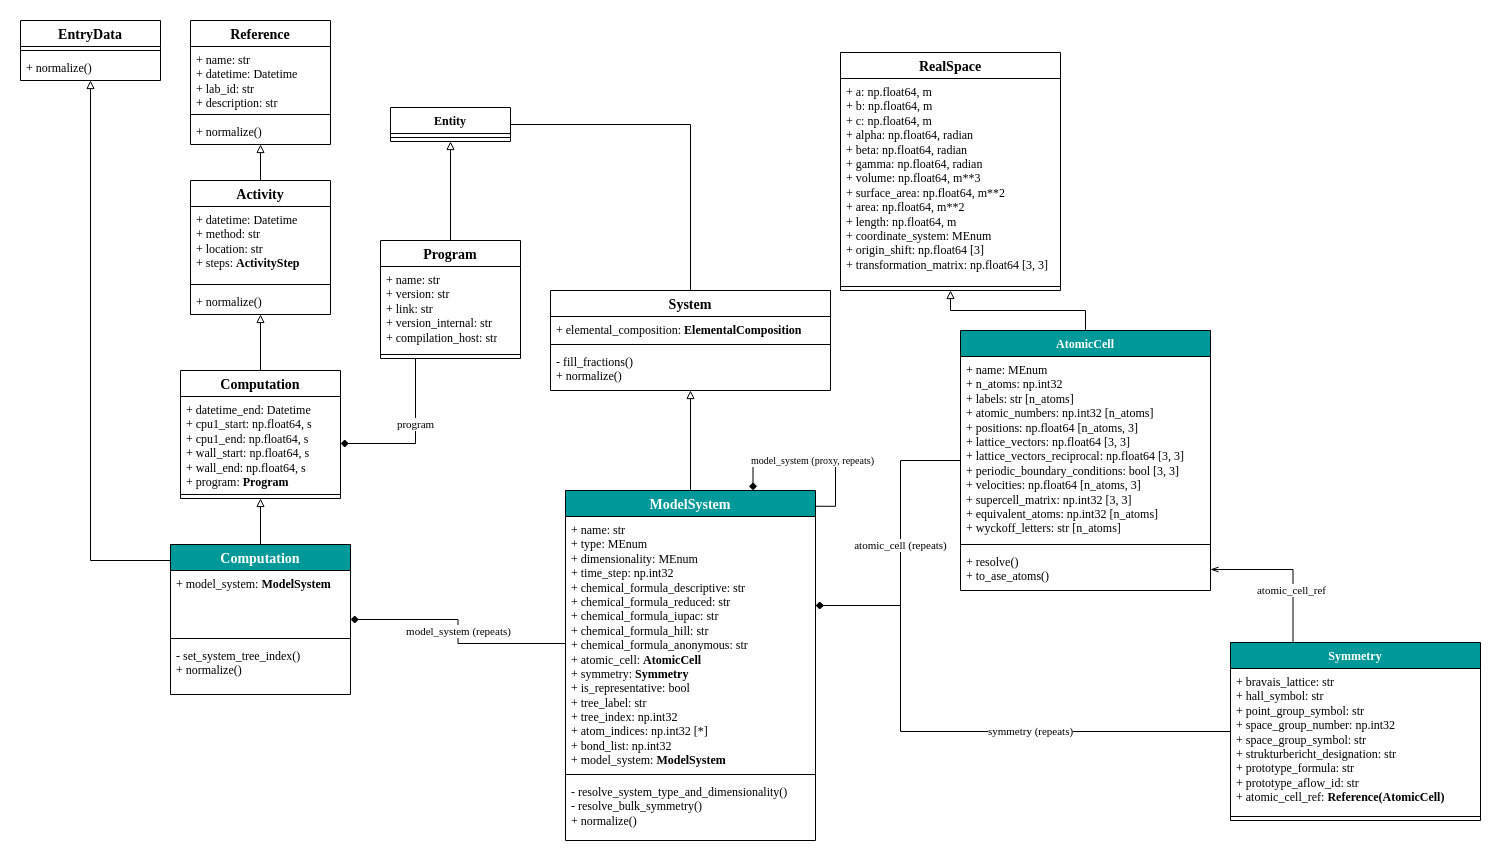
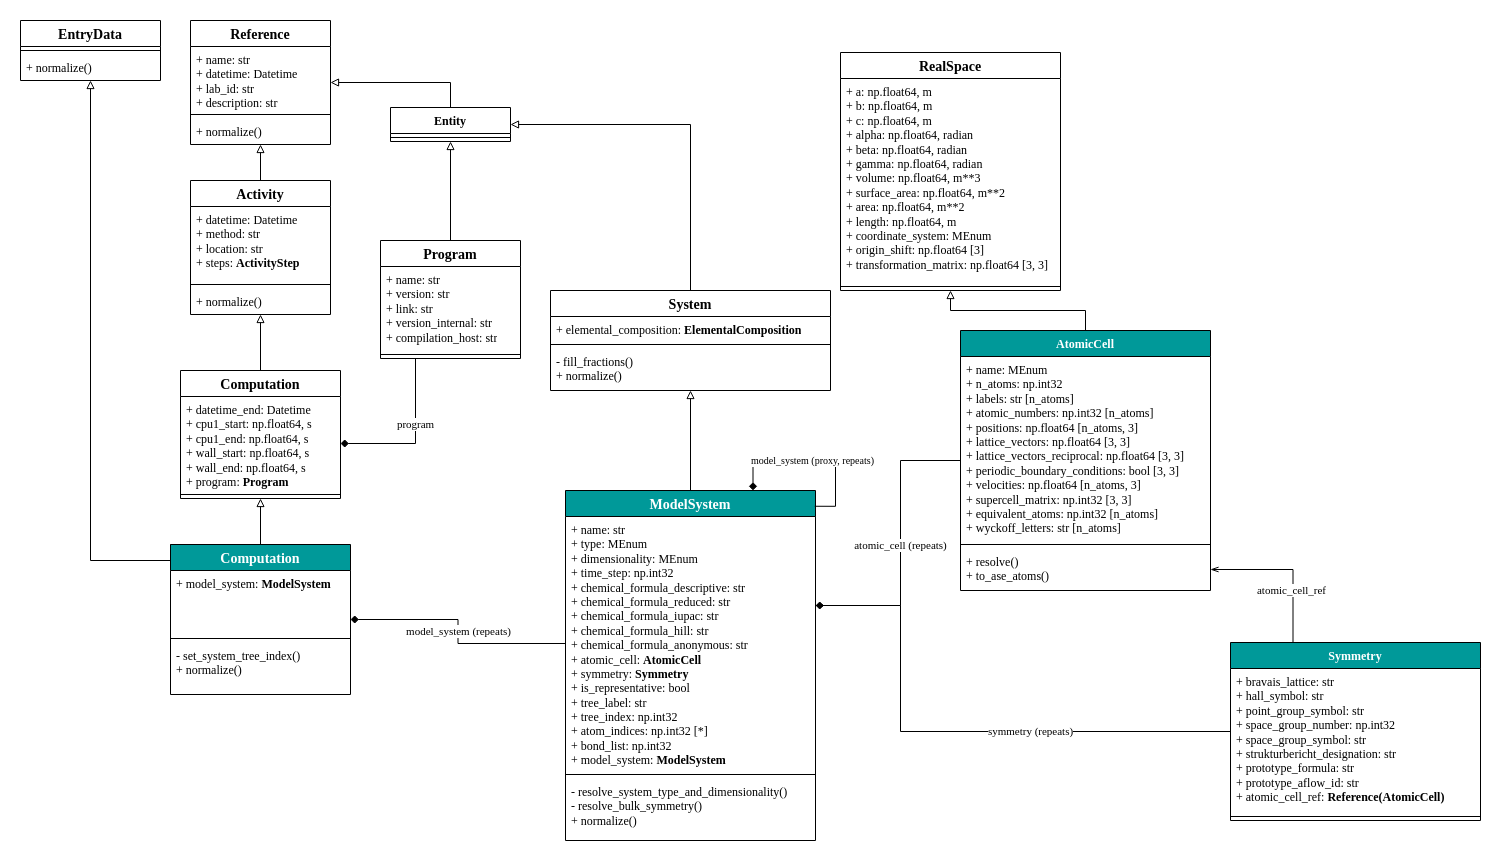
+ <mxCell id="16" style="edgeStyle=orthogonalEdgeStyle;rounded=0;orthogonalLoop=1;jettySize=auto;html=1;exitX=0.5;exitY=0;exitDx=0;exitDy=0;endArrow=block;endFill=0;fontFamily=Titillium Web;" parent="1" source="17" target="19" edge="1"><mxGeometry relative="1" as="geometry" /></mxCell>
- <mxCell id="38" style="edgeStyle=orthogonalEdgeStyle;rounded=0;orthogonalLoop=1;jettySize=auto;html=1;exitX=0.5;exitY=0;exitDx=0;exitDy=0;endArrow=none;endFill=0;entryX=1;entryY=0.5;entryDx=0;entryDy=0;" edge="1" parent="1" source="39" target="17"><mxGeometry relative="1" as="geometry" /></mxCell>
+ <mxCell id="38" style="edgeStyle=orthogonalEdgeStyle;rounded=0;orthogonalLoop=1;jettySize=auto;html=1;exitX=0.5;exitY=0;exitDx=0;exitDy=0;endArrow=block;endFill=0;entryX=1;entryY=0.5;entryDx=0;entryDy=0;" edge="1" parent="1" source="39" target="17"><mxGeometry relative="1" as="geometry" /></mxCell>
